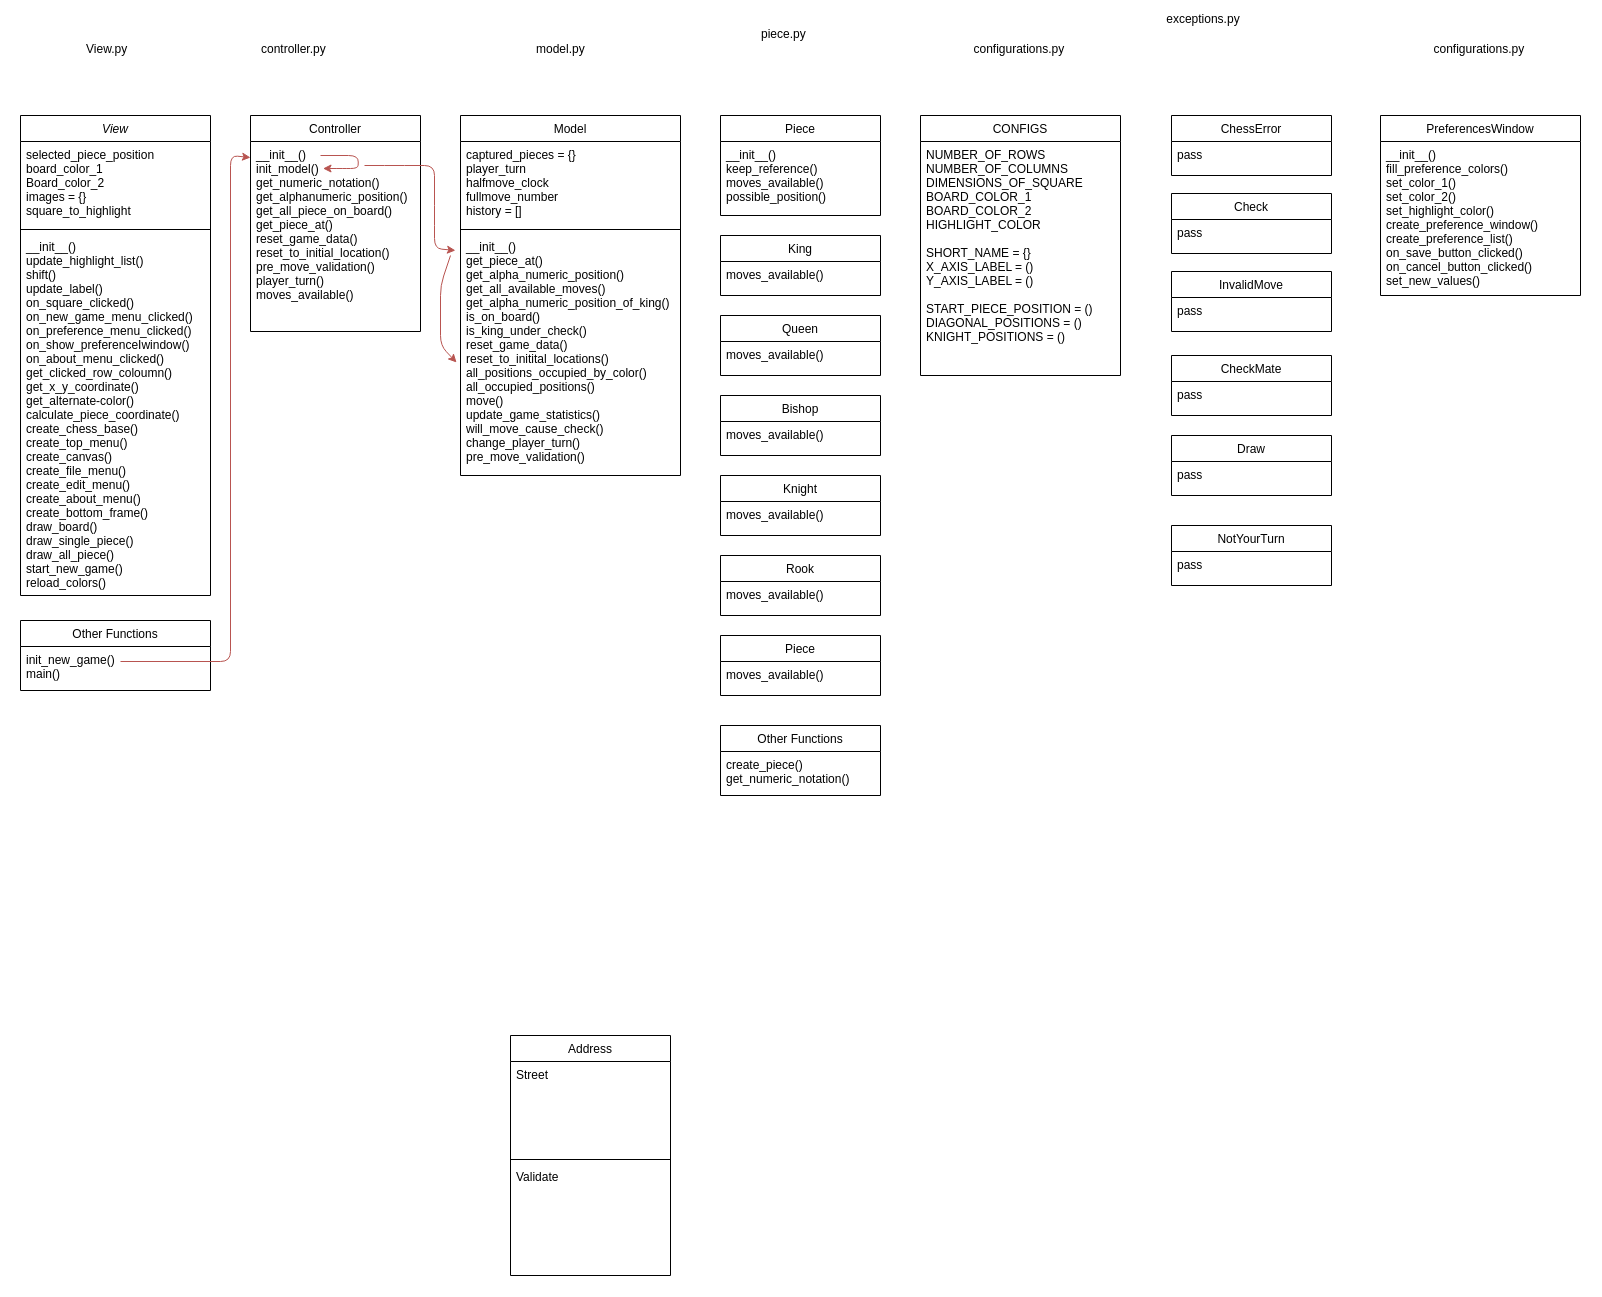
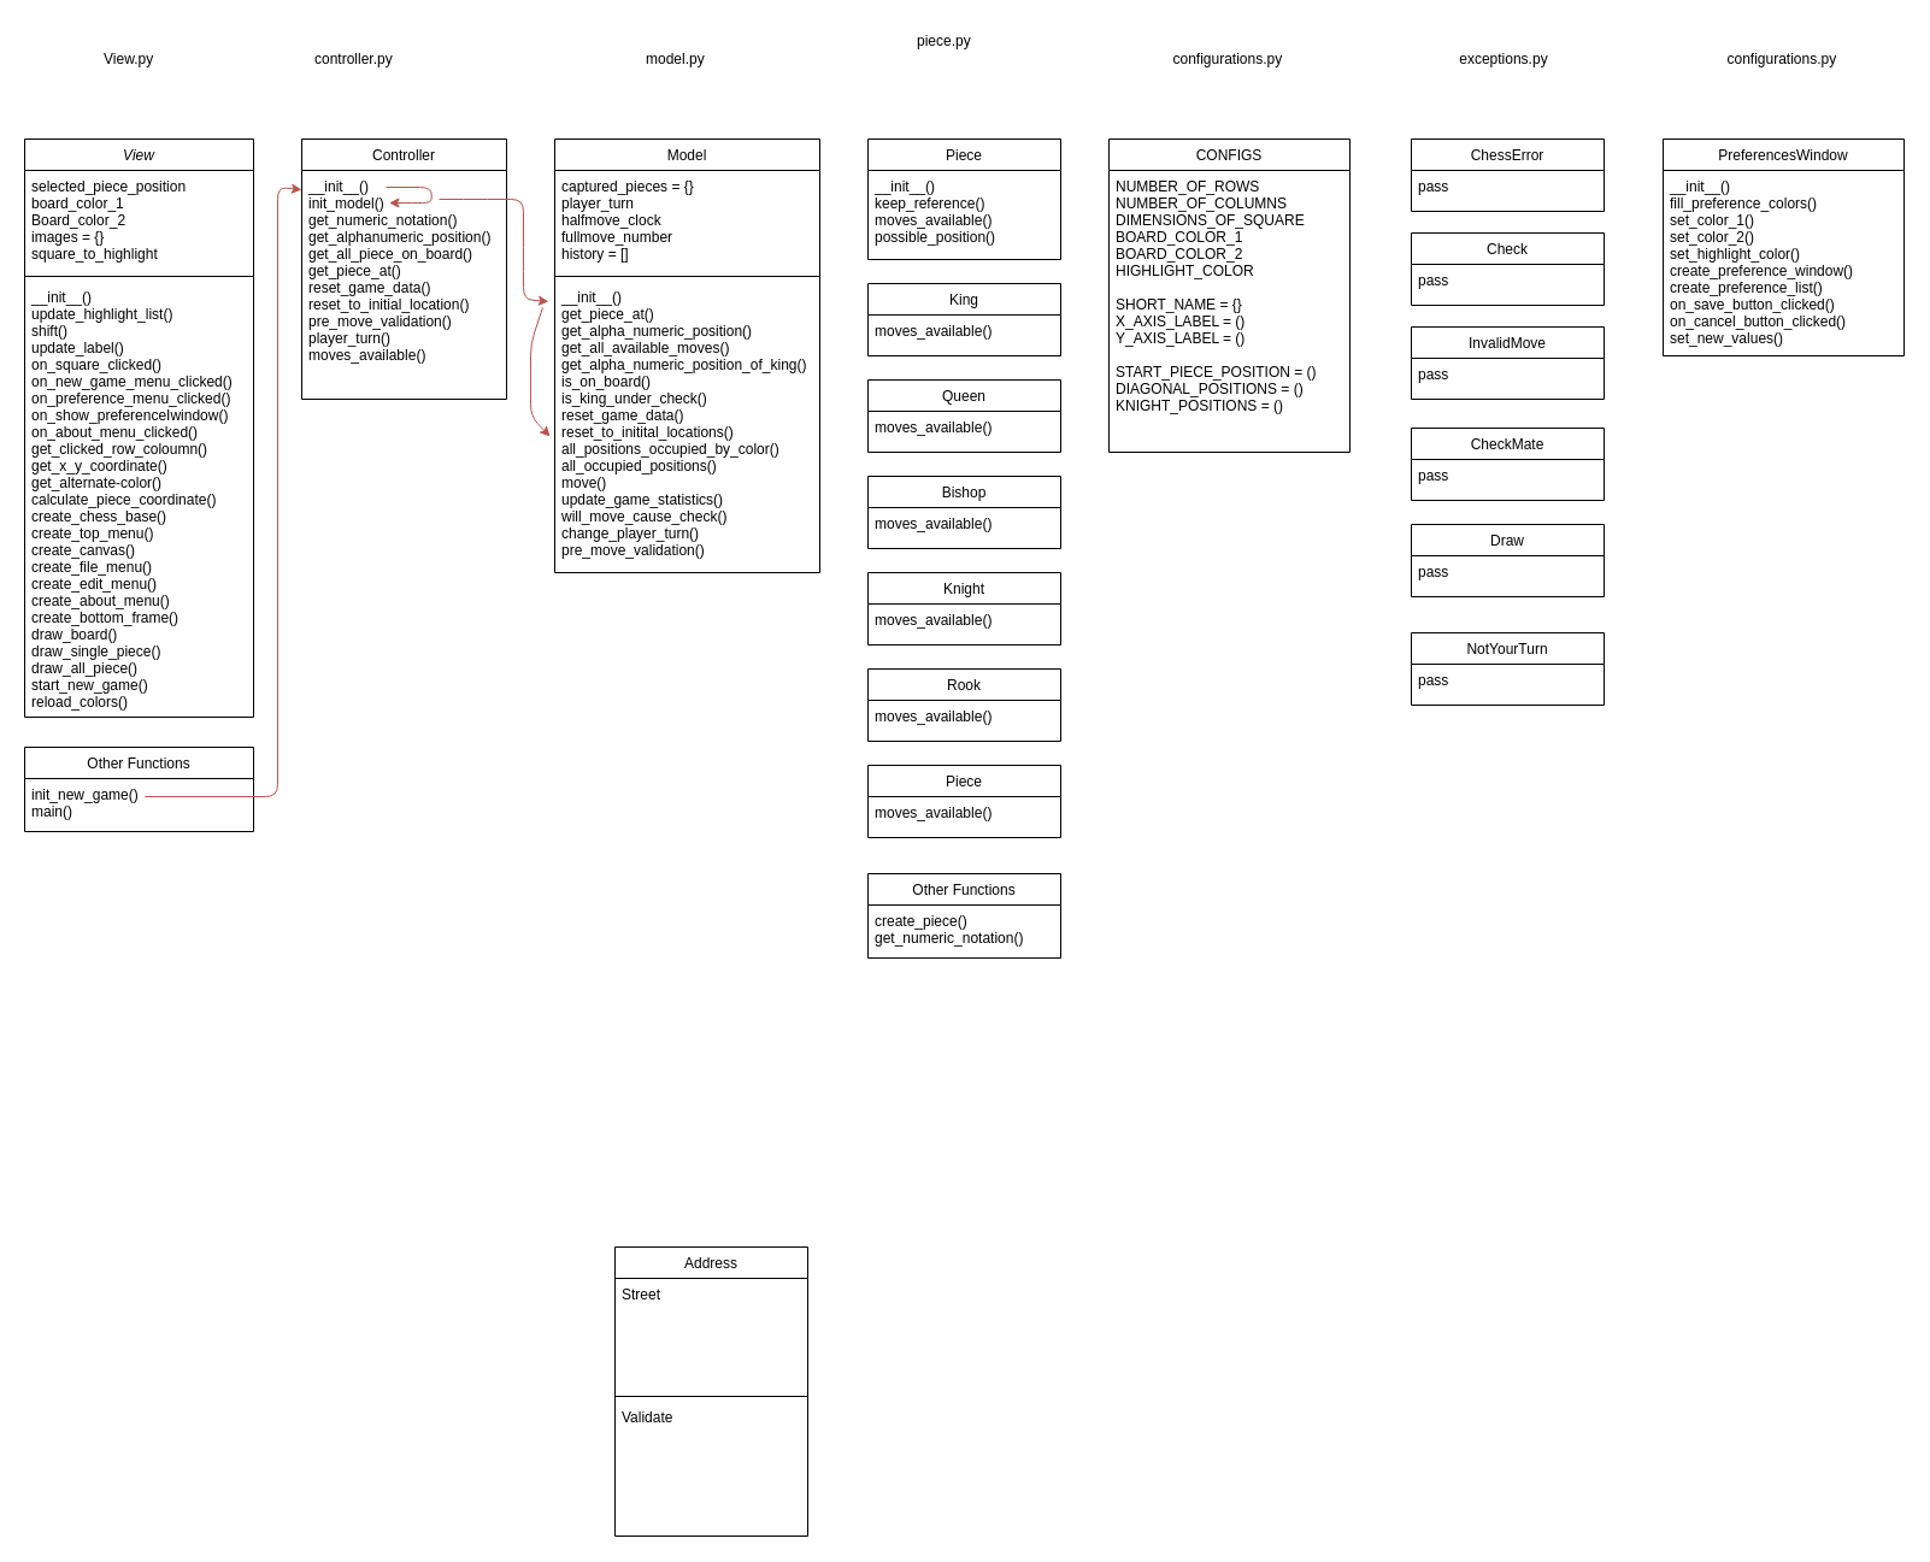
- <mxCell id="41" value="exceptions.py" style="text;align=left;verticalAlign=top;spacingLeft=4;spacingRight=4;overflow=hidden;rotatable=0;points=[[0,0.5],[1,0.5]];portConstraint=eastwest;" vertex="1" parent="1"><mxGeometry x="1160.25" y="5" width="91.5" height="40" as="geometry" /></mxCell>
+ <mxCell id="41" value="exceptions.py" style="text;align=left;verticalAlign=top;spacingLeft=4;spacingRight=4;overflow=hidden;rotatable=0;points=[[0,0.5],[1,0.5]];portConstraint=eastwest;" vertex="1" parent="1"><mxGeometry x="1205.25" width="91.5" height="40" as="geometry" y="35" /></mxCell>
